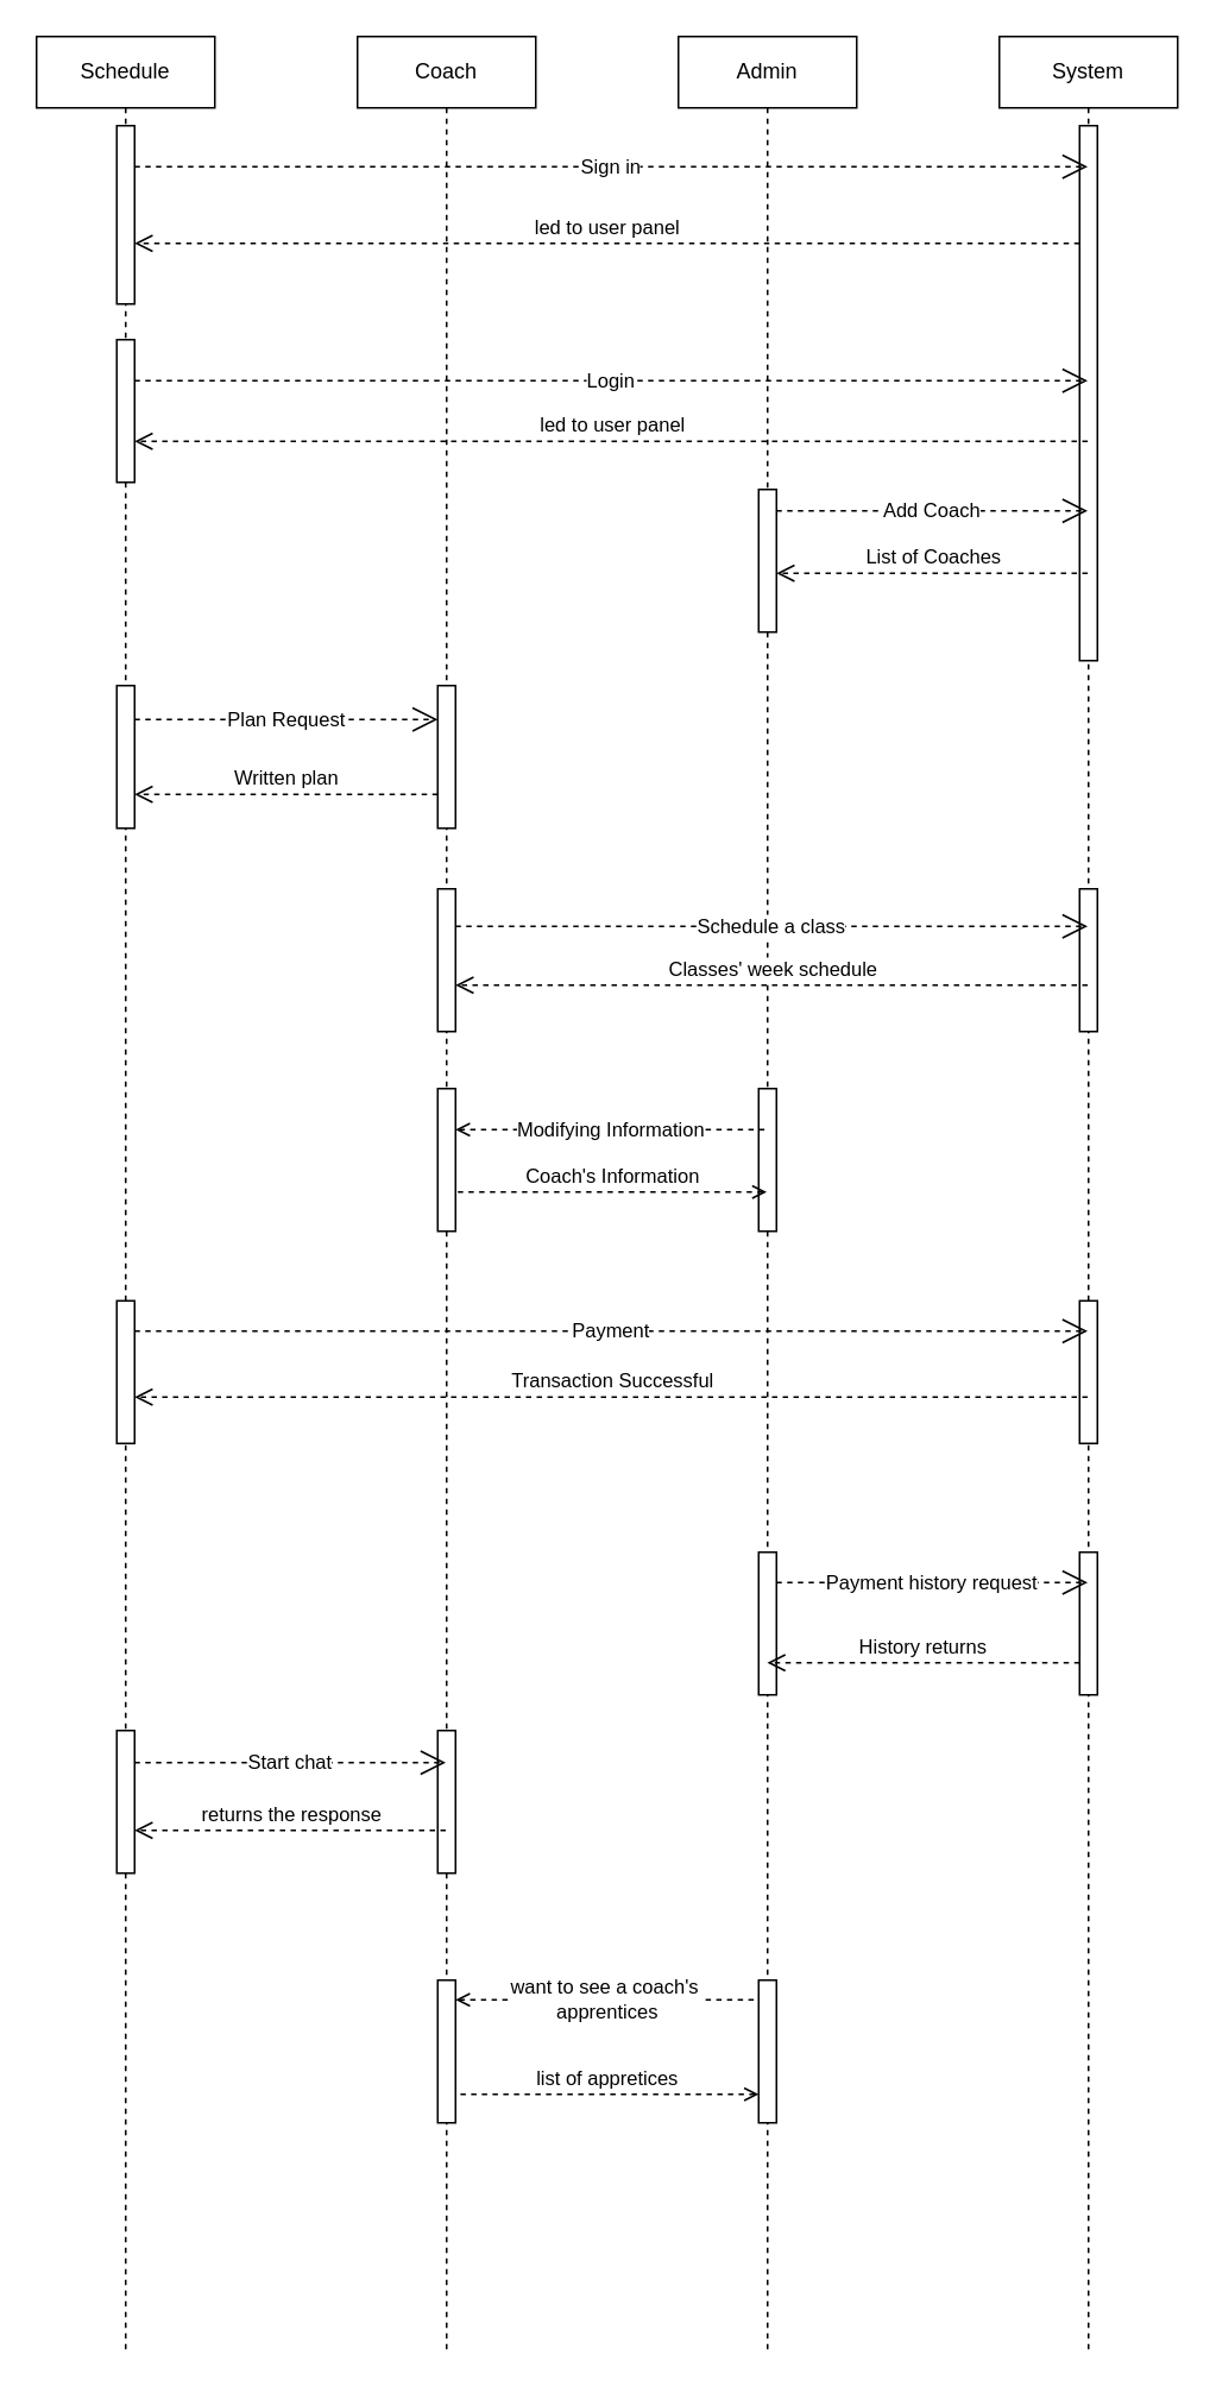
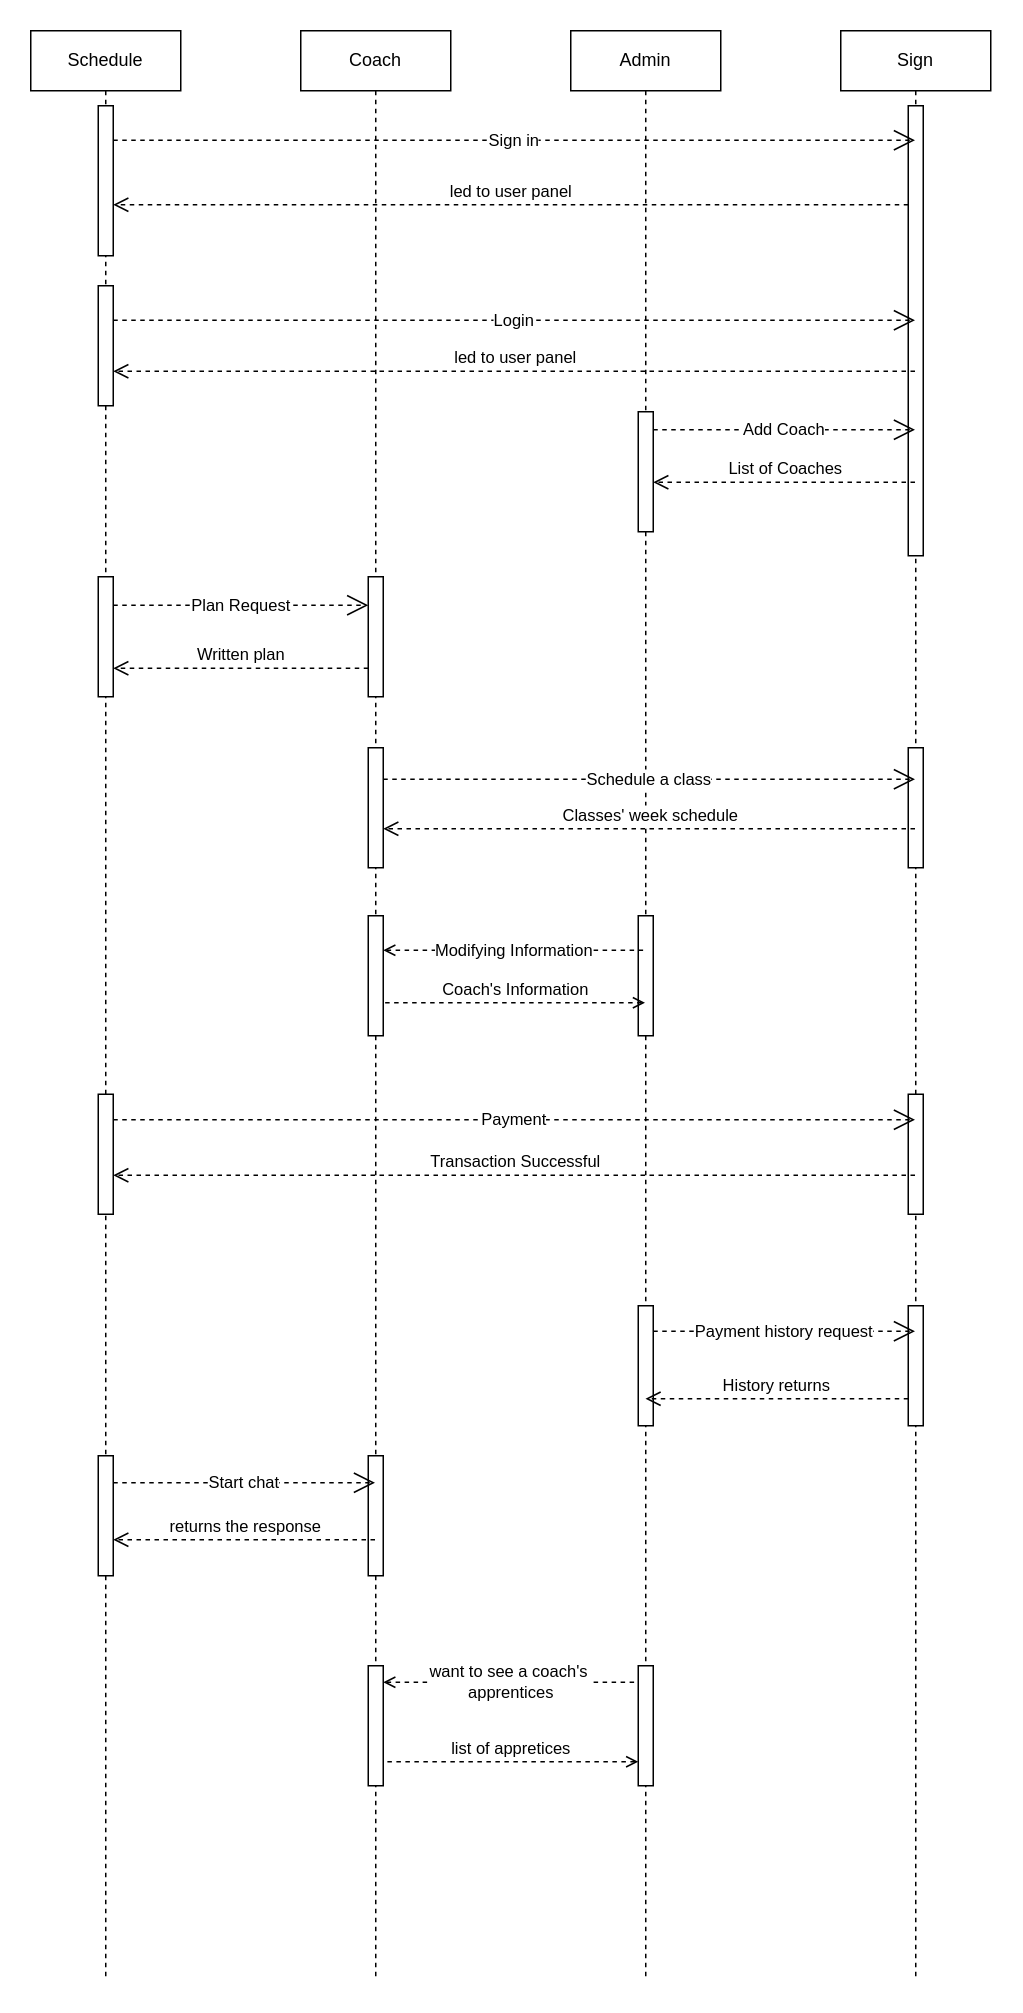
- <mxCell id="19" value="System" style="shape=umlLifeline;perimeter=lifelinePerimeter;whiteSpace=wrap;html=1;container=1;dropTarget=0;collapsible=0;recursiveResize=0;outlineConnect=0;portConstraint=eastwest;newEdgeStyle={&quot;curved&quot;:0,&quot;rounded&quot;:0};" parent="1" vertex="1"><mxGeometry x="560" y="20" width="100" height="1300" as="geometry" /></mxCell>
+ <mxCell id="19" value="Sign" style="shape=umlLifeline;perimeter=lifelinePerimeter;whiteSpace=wrap;html=1;container=1;dropTarget=0;collapsible=0;recursiveResize=0;outlineConnect=0;portConstraint=eastwest;newEdgeStyle={&quot;curved&quot;:0,&quot;rounded&quot;:0};" parent="1" vertex="1"><mxGeometry x="560" y="20" width="100" height="1300" as="geometry" /></mxCell>
